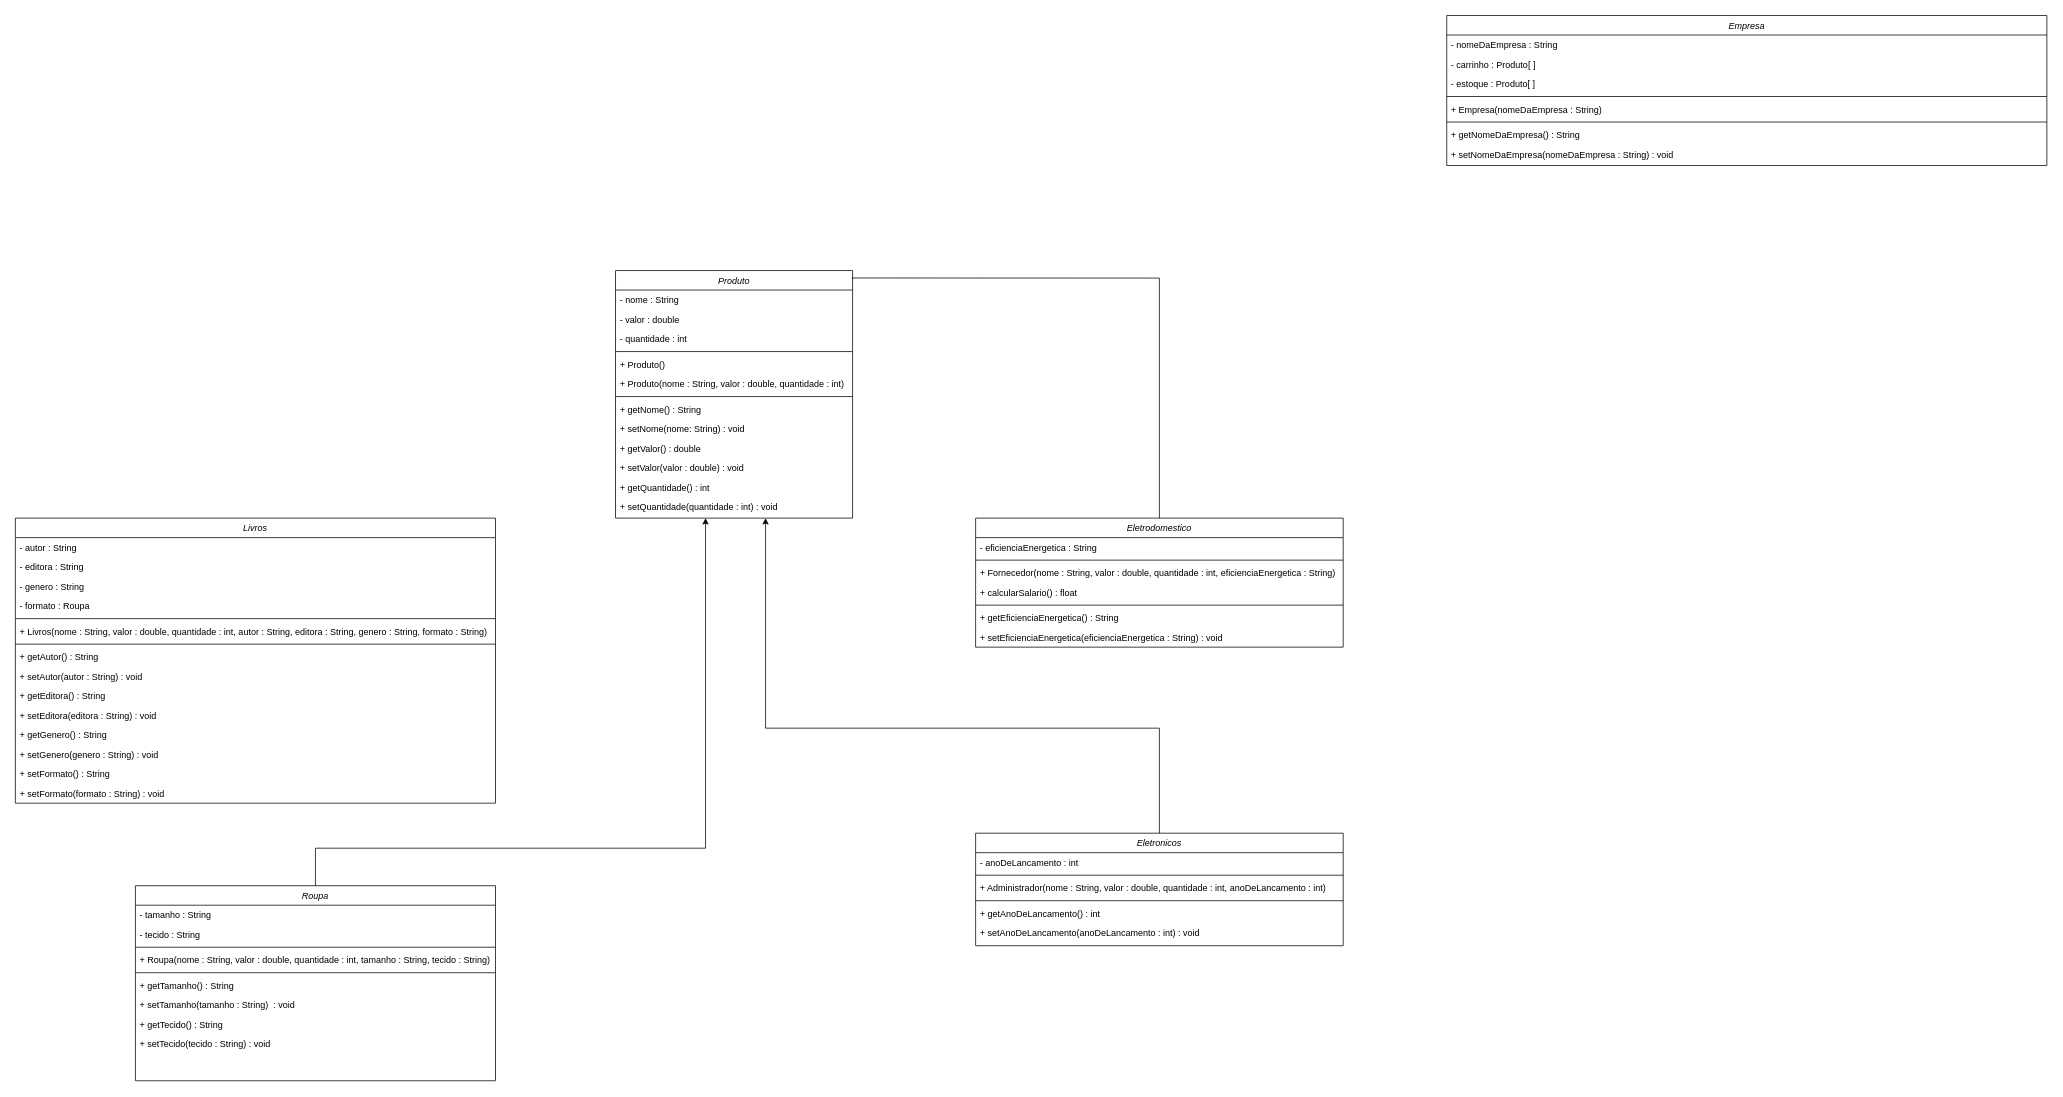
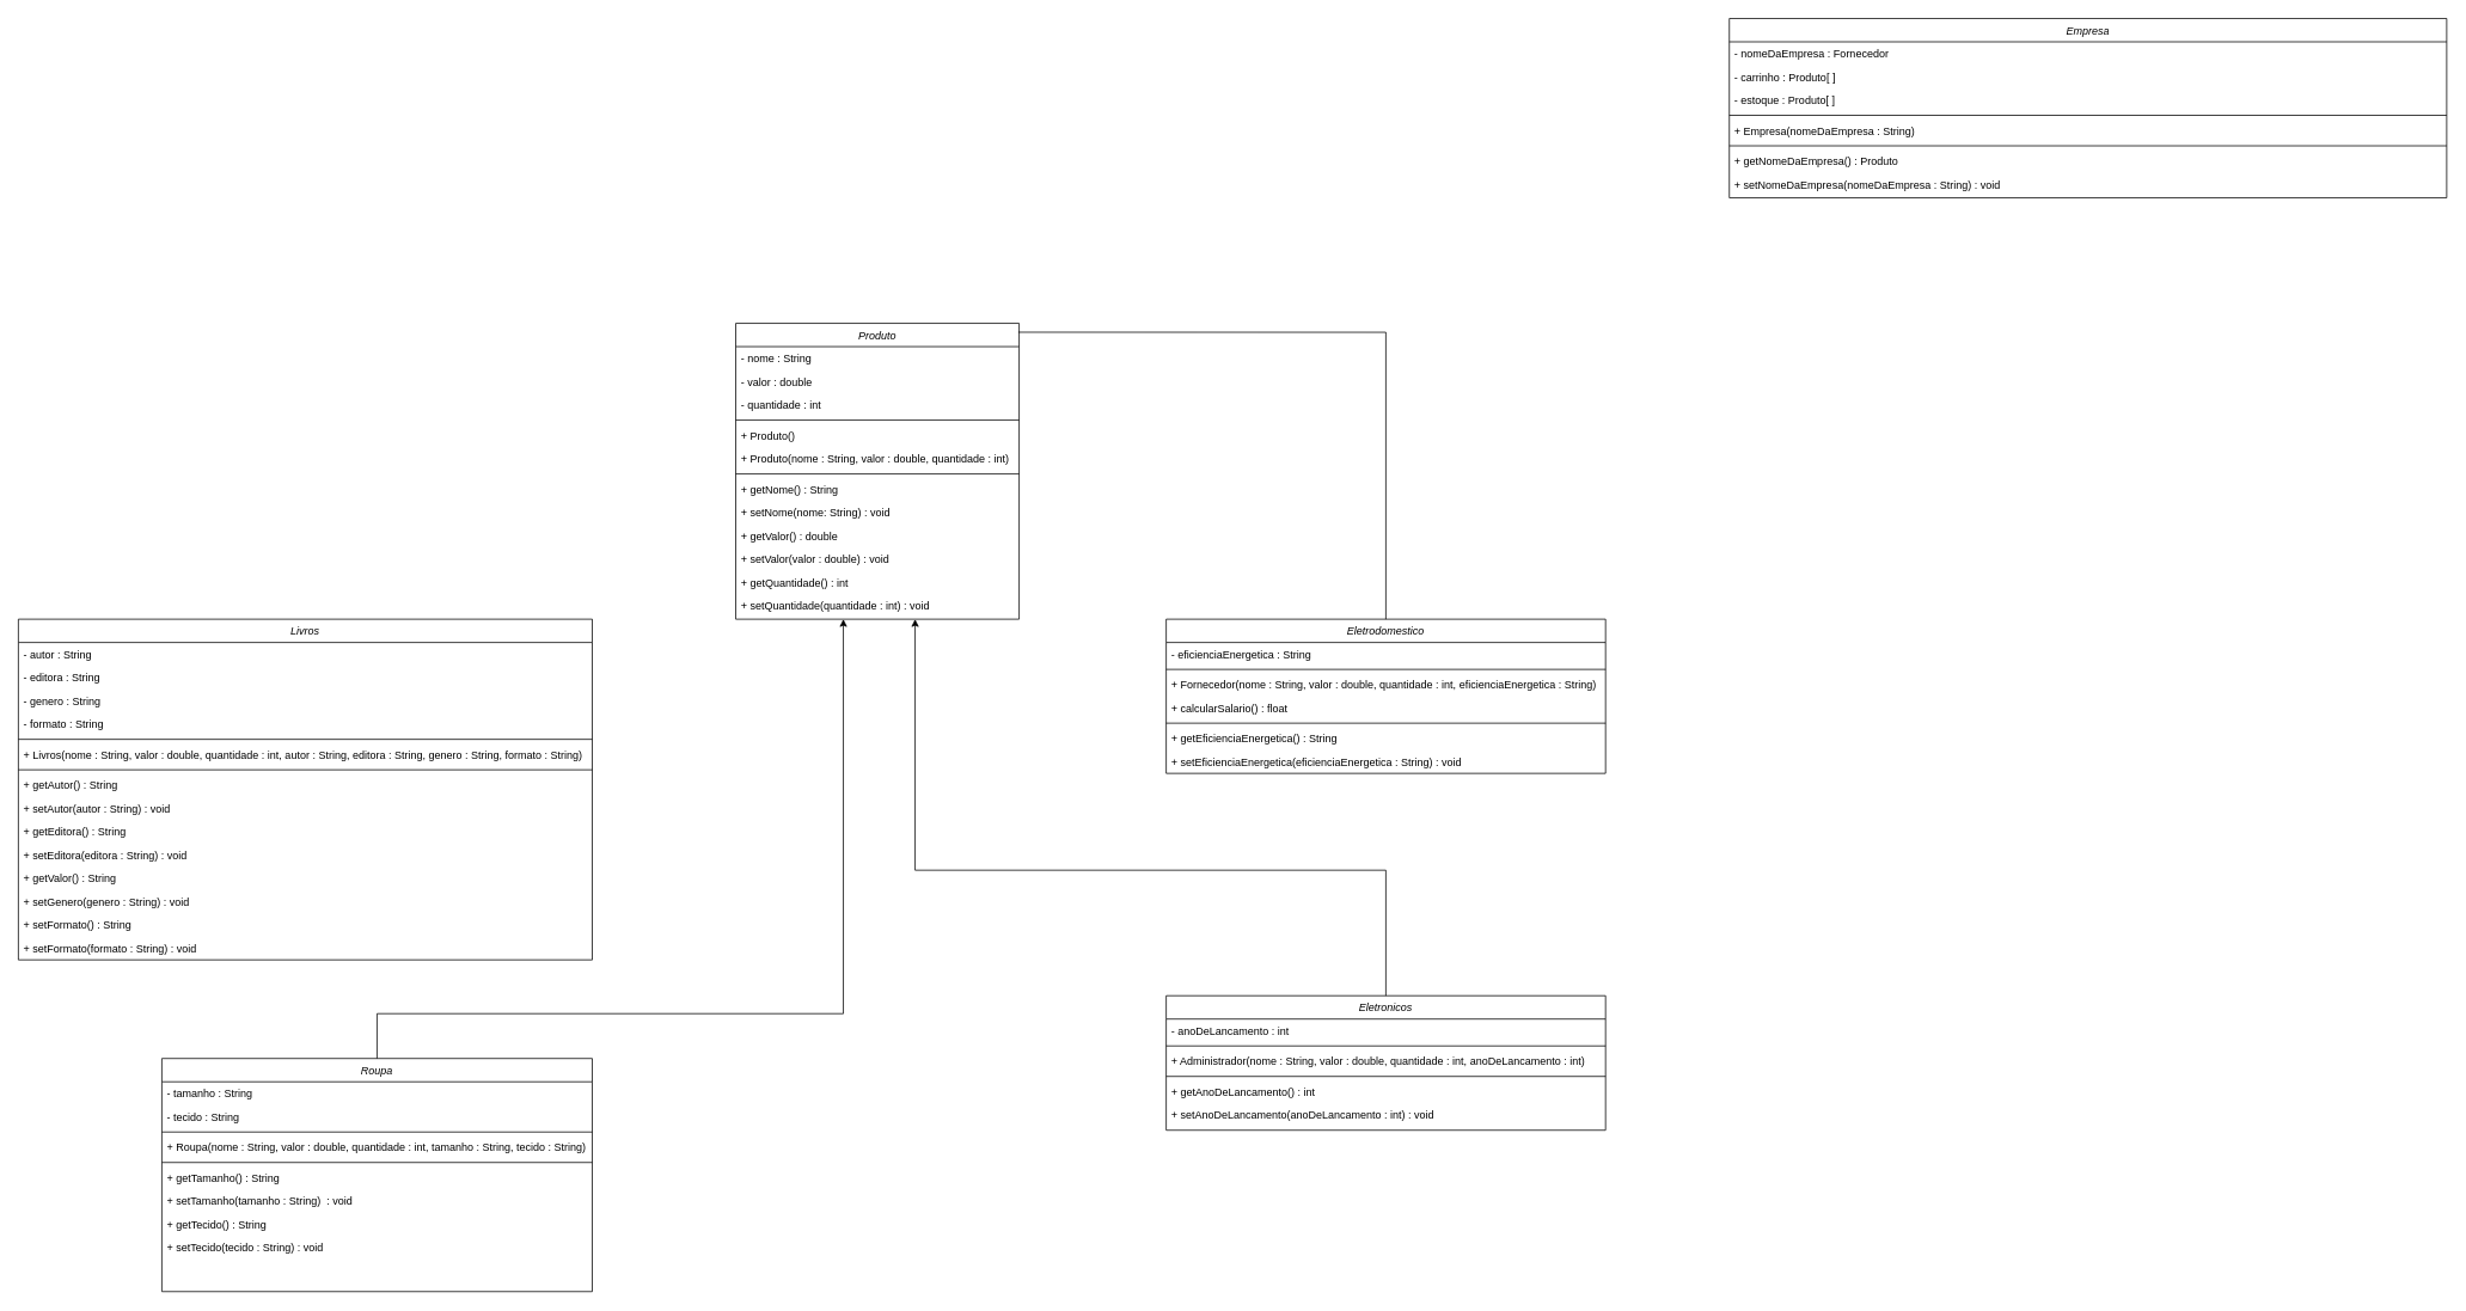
- <mxCell id="48" value="- nomeDaEmpresa : String" style="text;align=left;verticalAlign=top;spacingLeft=4;spacingRight=4;overflow=hidden;rotatable=0;points=[[0,0.5],[1,0.5]];portConstraint=eastwest;" parent="47" vertex="1"><mxGeometry y="26" width="800" height="26" as="geometry" /></mxCell>
+ <mxCell id="48" value="- nomeDaEmpresa : Fornecedor" style="text;align=left;verticalAlign=top;spacingLeft=4;spacingRight=4;overflow=hidden;rotatable=0;points=[[0,0.5],[1,0.5]];portConstraint=eastwest;" parent="47" vertex="1"><mxGeometry y="26" width="800" height="26" as="geometry" /></mxCell>
- <mxCell id="54" value="+ getNomeDaEmpresa() : String" style="text;align=left;verticalAlign=top;spacingLeft=4;spacingRight=4;overflow=hidden;rotatable=0;points=[[0,0.5],[1,0.5]];portConstraint=eastwest;rounded=0;shadow=0;html=0;" parent="47" vertex="1"><mxGeometry y="146" width="800" height="26" as="geometry" /></mxCell>
+ <mxCell id="54" value="+ getNomeDaEmpresa() : Produto" style="text;align=left;verticalAlign=top;spacingLeft=4;spacingRight=4;overflow=hidden;rotatable=0;points=[[0,0.5],[1,0.5]];portConstraint=eastwest;rounded=0;shadow=0;html=0;" parent="47" vertex="1"><mxGeometry y="146" width="800" height="26" as="geometry" /></mxCell>
- <mxCell id="20" value="- formato : Roupa" style="text;align=left;verticalAlign=top;spacingLeft=4;spacingRight=4;overflow=hidden;rotatable=0;points=[[0,0.5],[1,0.5]];portConstraint=eastwest;rounded=0;shadow=0;html=0;" vertex="1" parent="16"><mxGeometry y="104" width="640" height="26" as="geometry" /></mxCell>
+ <mxCell id="20" value="- formato : String" style="text;align=left;verticalAlign=top;spacingLeft=4;spacingRight=4;overflow=hidden;rotatable=0;points=[[0,0.5],[1,0.5]];portConstraint=eastwest;rounded=0;shadow=0;html=0;" vertex="1" parent="16"><mxGeometry y="104" width="640" height="26" as="geometry" /></mxCell>
- <mxCell id="28" value="+ getGenero() : String" style="text;align=left;verticalAlign=top;spacingLeft=4;spacingRight=4;overflow=hidden;rotatable=0;points=[[0,0.5],[1,0.5]];portConstraint=eastwest;rounded=0;shadow=0;html=0;" vertex="1" parent="16"><mxGeometry y="276" width="640" height="26" as="geometry" /></mxCell>
+ <mxCell id="28" value="+ getValor() : String" style="text;align=left;verticalAlign=top;spacingLeft=4;spacingRight=4;overflow=hidden;rotatable=0;points=[[0,0.5],[1,0.5]];portConstraint=eastwest;rounded=0;shadow=0;html=0;" vertex="1" parent="16"><mxGeometry y="276" width="640" height="26" as="geometry" /></mxCell>
